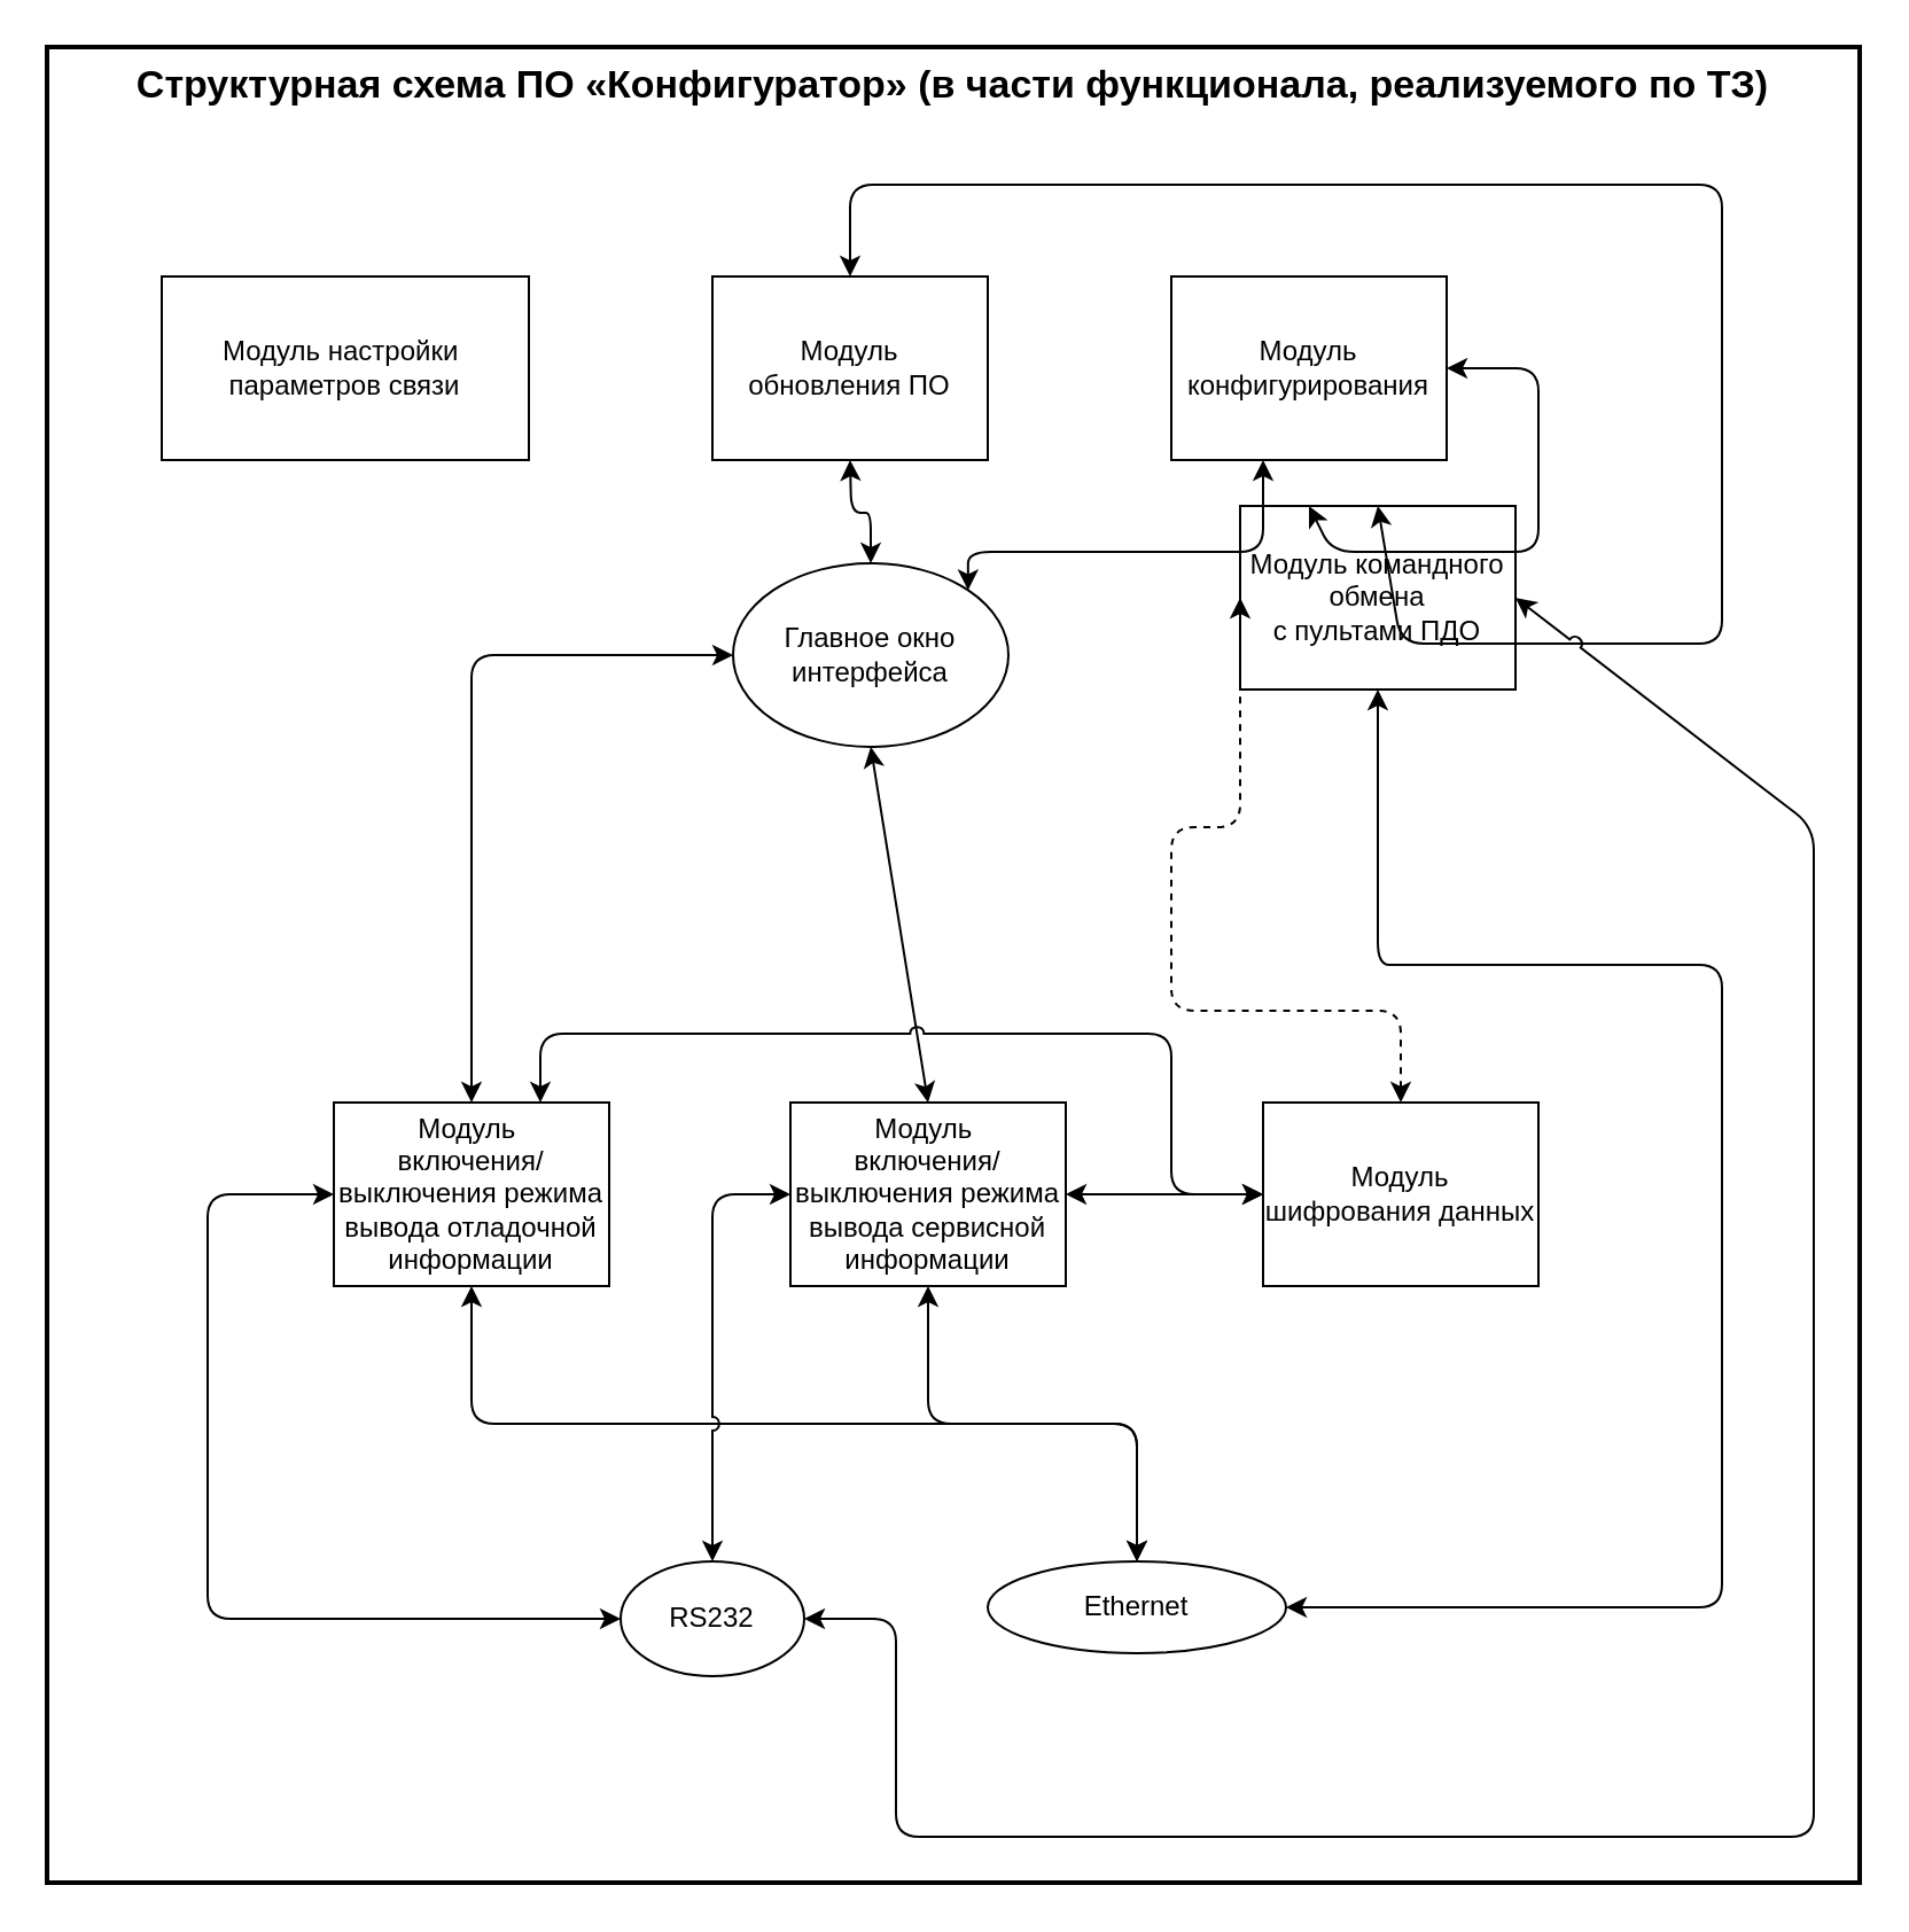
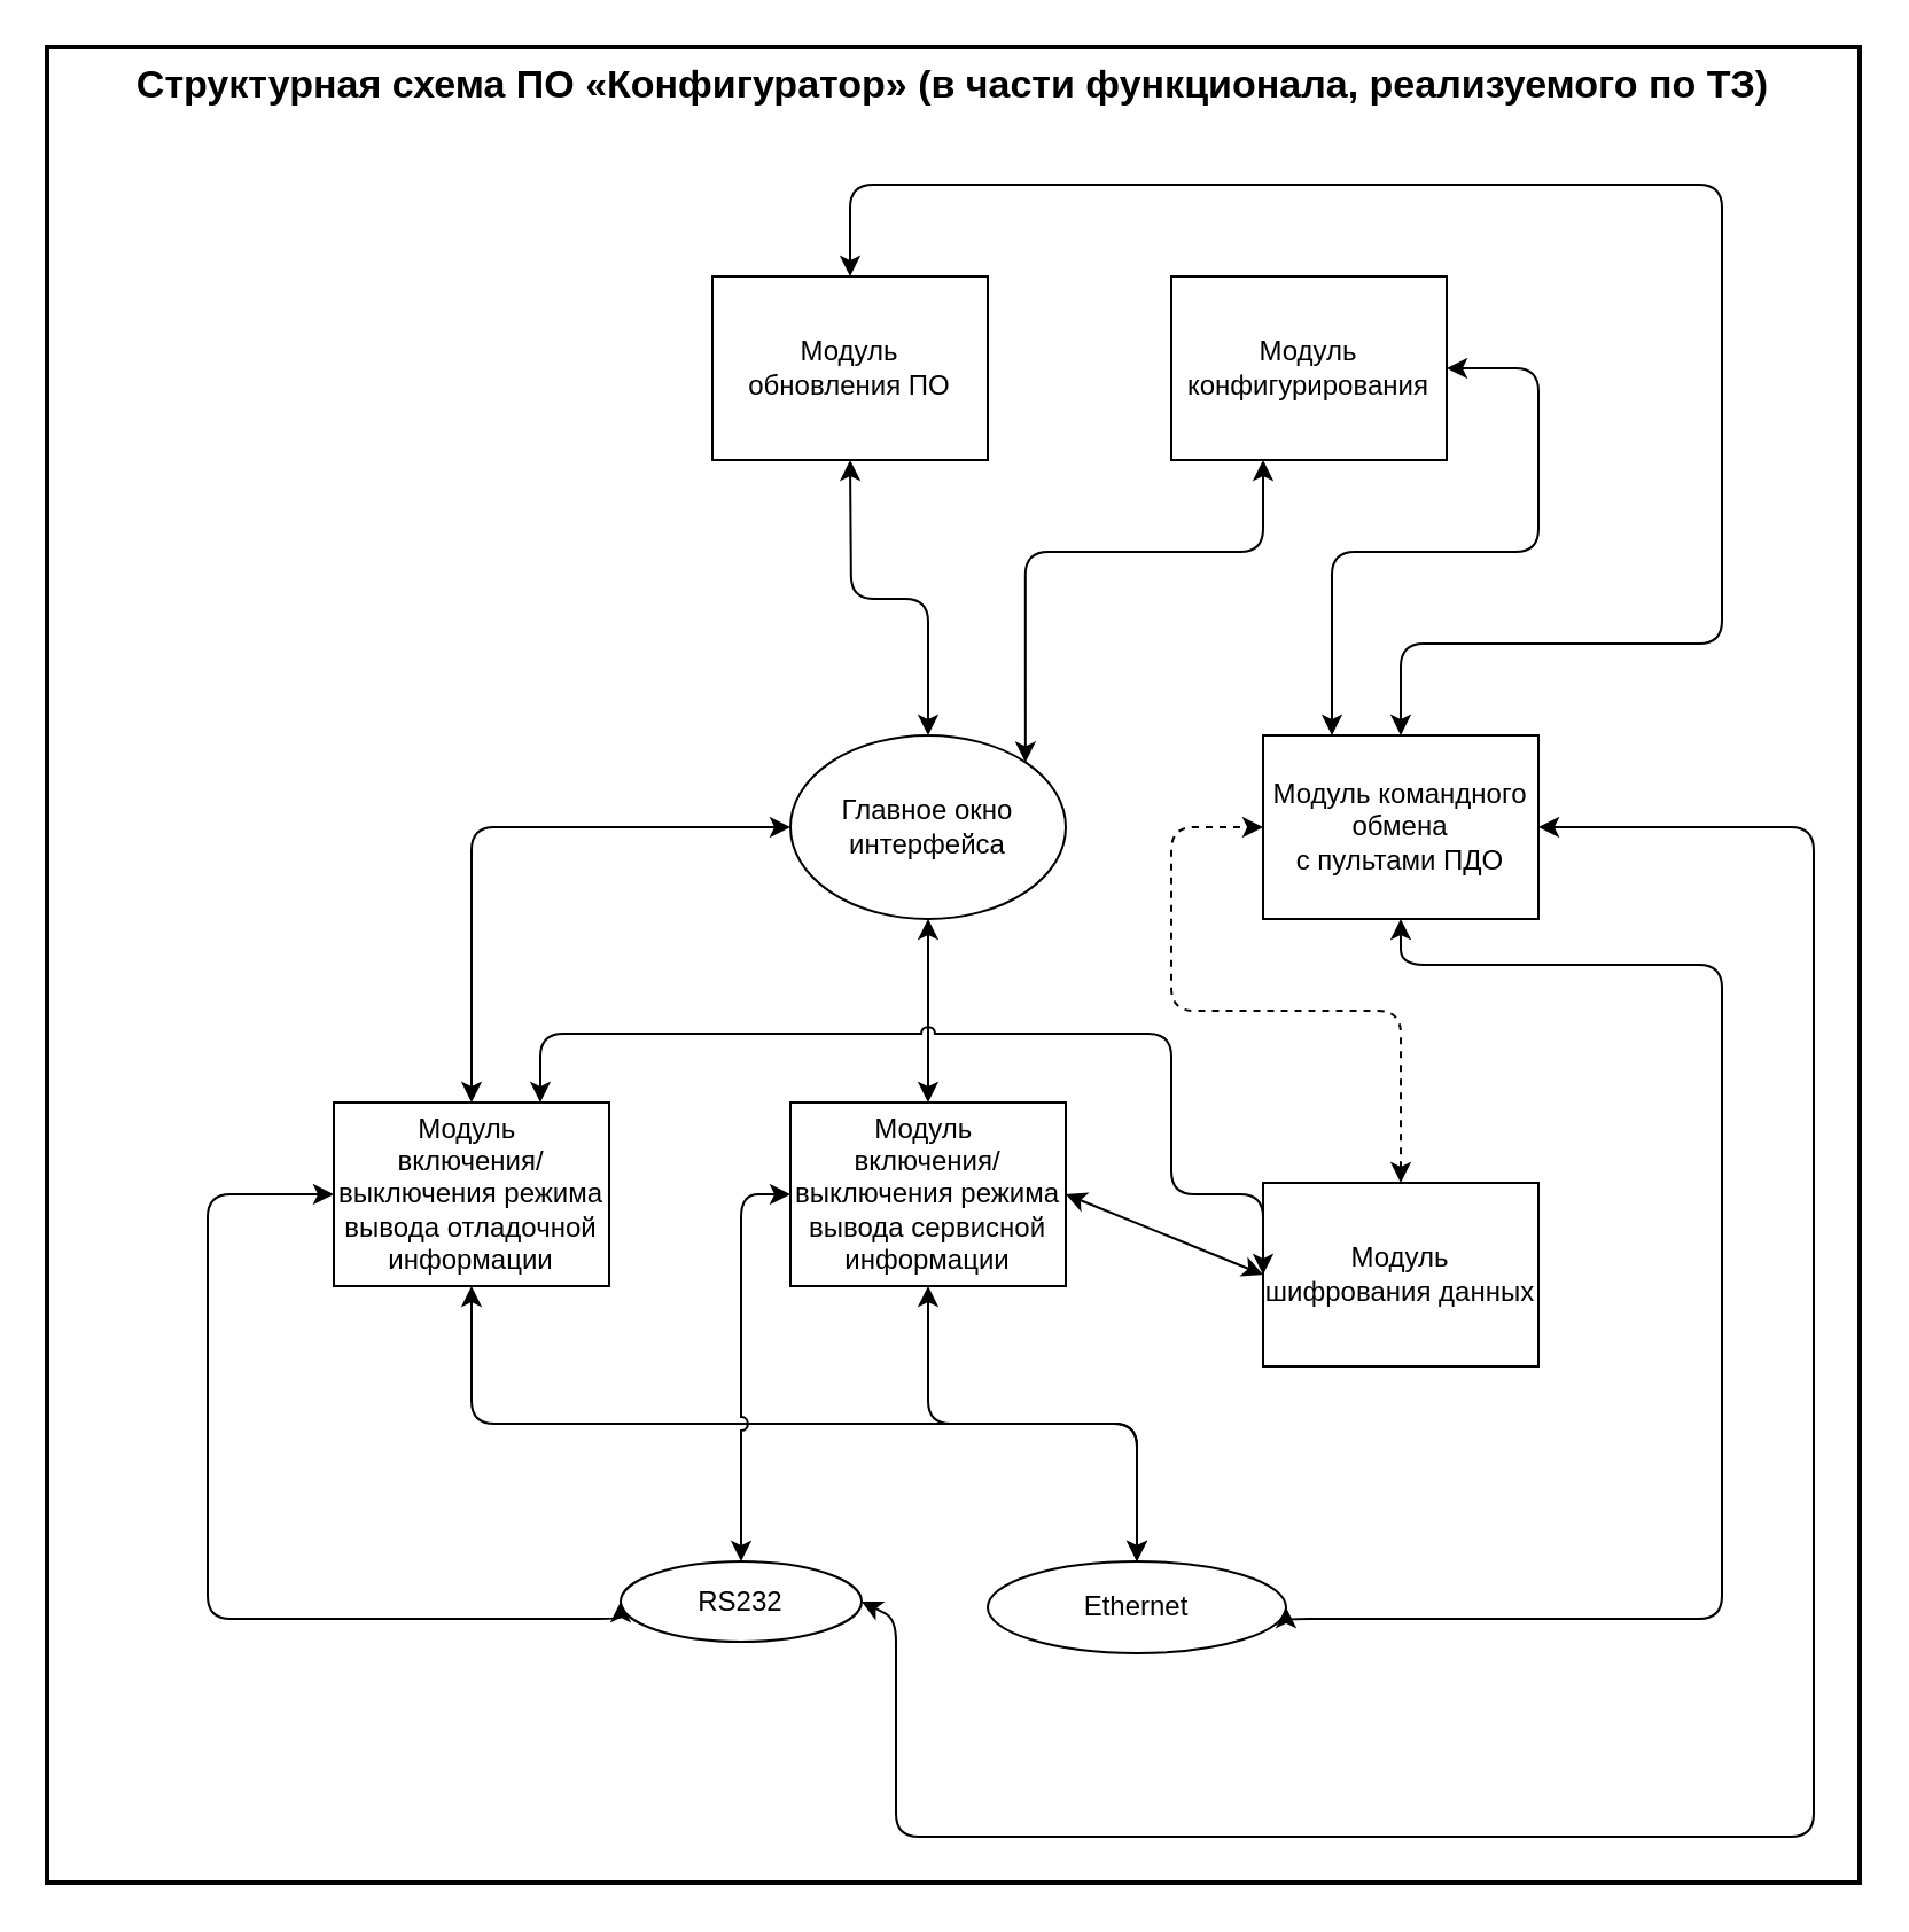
- <mxCell id="3" value="Модуль настройки&amp;nbsp;&lt;br&gt;параметров связи" style="rounded=0;whiteSpace=wrap;html=1;" parent="1" vertex="1"><mxGeometry x="70" y="120" width="160" height="80" as="geometry" /></mxCell>
- <mxCell id="8" value="Модуль командного обмена&lt;br&gt;с пультами ПДО" style="rounded=0;whiteSpace=wrap;html=1;" parent="1" vertex="1"><mxGeometry x="540" y="220" width="120" height="80" as="geometry" /></mxCell>
+ <mxCell id="8" value="Модуль командного обмена&lt;br&gt;с пультами ПДО" style="rounded=0;whiteSpace=wrap;html=1;" parent="1" vertex="1"><mxGeometry x="550" y="320" width="120" height="80" as="geometry" /></mxCell>
- <mxCell id="2" value="Главное окно&lt;br&gt;интерфейса" style="ellipse;whiteSpace=wrap;html=1;" parent="1" vertex="1"><mxGeometry x="319" y="245" width="120" height="80" as="geometry" /></mxCell>
+ <mxCell id="2" value="Главное окно&lt;br&gt;интерфейса" style="ellipse;whiteSpace=wrap;html=1;" parent="1" vertex="1"><mxGeometry x="344" y="320" width="120" height="80" as="geometry" /></mxCell>
- <mxCell id="9" value="Модуль шифрования данных" style="rounded=0;whiteSpace=wrap;html=1;" parent="1" vertex="1"><mxGeometry x="550" y="480" width="120" height="80" as="geometry" /></mxCell>
+ <mxCell id="9" value="Модуль шифрования данных" style="rounded=0;whiteSpace=wrap;html=1;" parent="1" vertex="1"><mxGeometry x="550" y="515" width="120" height="80" as="geometry" /></mxCell>
- <mxCell id="10" value="RS232" style="ellipse;whiteSpace=wrap;html=1;" parent="1" vertex="1"><mxGeometry x="270" y="680" width="80" height="50" as="geometry" /></mxCell>
+ <mxCell id="10" value="RS232" style="ellipse;whiteSpace=wrap;html=1;" parent="1" vertex="1"><mxGeometry x="270" y="680" width="105" height="35" as="geometry" /></mxCell>
